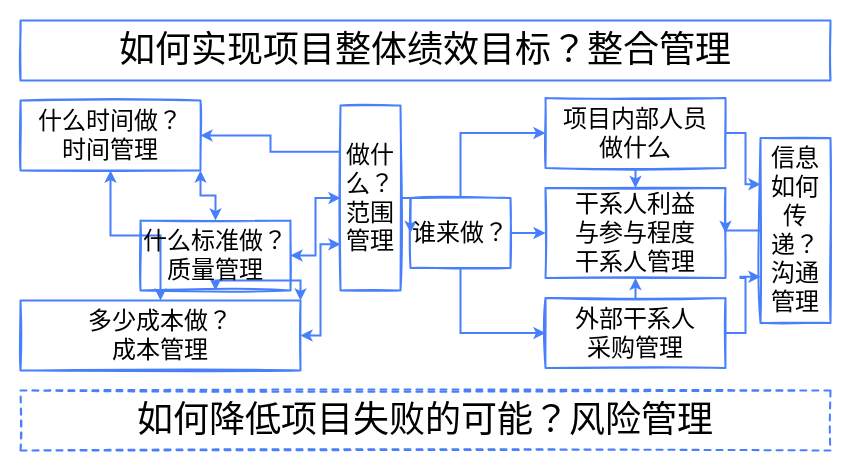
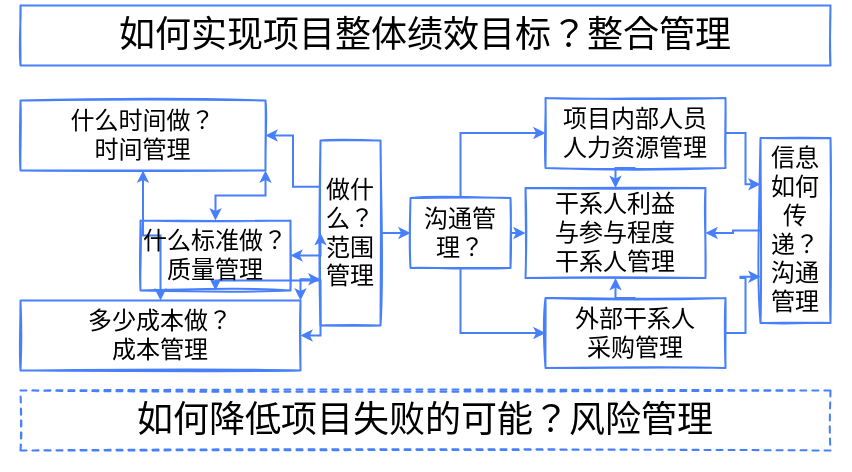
- <mxCell id="2" value="&lt;font style=&quot;font-size: 36px&quot;&gt;如何实现项目整体绩效目标？整合管理&lt;/font&gt;" style="rounded=0;whiteSpace=wrap;html=1;strokeColor=#487ffb;fontFamily=FZJingLeiS-R-GB;sketch=1;fillColor=none;strokeWidth=2;" parent="1" vertex="1"><mxGeometry x="20" y="20" width="810" height="60" as="geometry" /></mxCell>
+ <mxCell id="2" value="&lt;font style=&quot;font-size: 36px&quot;&gt;如何实现项目整体绩效目标？整合管理&lt;/font&gt;" style="rounded=0;whiteSpace=wrap;html=1;strokeColor=#487ffb;fontFamily=FZJingLeiS-R-GB;sketch=1;fillColor=none;strokeWidth=2;" parent="1" vertex="1"><mxGeometry x="20" y="5" width="810" height="60" as="geometry" /></mxCell>
- <mxCell id="21" value="&lt;span style=&quot;font-size: 24px&quot;&gt;项目内部人员&lt;br&gt;做什么&lt;br&gt;&lt;/span&gt;" style="rounded=0;whiteSpace=wrap;html=1;strokeColor=#487ffb;fontFamily=FZJingLeiS-R-GB;sketch=1;fillColor=none;strokeWidth=2;" parent="1" vertex="1"><mxGeometry x="545" y="97.5" width="180" height="70" as="geometry" /></mxCell>
+ <mxCell id="21" value="&lt;span style=&quot;font-size: 24px&quot;&gt;项目内部人员&lt;br&gt;人力资源管理&lt;br&gt;&lt;/span&gt;" style="rounded=0;whiteSpace=wrap;html=1;strokeColor=#487ffb;fontFamily=FZJingLeiS-R-GB;sketch=1;fillColor=none;strokeWidth=2;" parent="1" vertex="1"><mxGeometry x="545" y="97.5" width="180" height="70" as="geometry" /></mxCell>
- <mxCell id="7" value="&lt;span style=&quot;font-size: 24px&quot;&gt;什么时间做？&lt;br&gt;时间管理&lt;br&gt;&lt;/span&gt;" style="rounded=0;whiteSpace=wrap;html=1;strokeColor=#487ffb;fontFamily=FZJingLeiS-R-GB;sketch=1;fillColor=none;strokeWidth=2;" parent="1" vertex="1"><mxGeometry x="20" y="100" width="180" height="70" as="geometry" /></mxCell>
+ <mxCell id="7" value="&lt;span style=&quot;font-size: 24px&quot;&gt;什么时间做？&lt;br&gt;时间管理&lt;br&gt;&lt;/span&gt;" style="rounded=0;whiteSpace=wrap;html=1;strokeColor=#487ffb;fontFamily=FZJingLeiS-R-GB;sketch=1;fillColor=none;strokeWidth=2;" parent="1" vertex="1"><mxGeometry x="20" y="100" width="245" height="70" as="geometry" /></mxCell>
- <mxCell id="14" value="&lt;span style=&quot;font-size: 24px&quot;&gt;做什么？范围管理&lt;br&gt;&lt;/span&gt;" style="rounded=0;whiteSpace=wrap;html=1;strokeColor=#487ffb;fontFamily=FZJingLeiS-R-GB;sketch=1;fillColor=none;horizontal=1;verticalAlign=middle;strokeWidth=2;" parent="1" vertex="1"><mxGeometry x="340" y="105" width="60" height="185" as="geometry" /></mxCell>
+ <mxCell id="14" value="&lt;span style=&quot;font-size: 24px&quot;&gt;做什么？范围管理&lt;br&gt;&lt;/span&gt;" style="rounded=0;whiteSpace=wrap;html=1;strokeColor=#487ffb;fontFamily=FZJingLeiS-R-GB;sketch=1;fillColor=none;horizontal=1;verticalAlign=middle;strokeWidth=2;" parent="1" vertex="1"><mxGeometry x="320" y="140" width="60" height="185" as="geometry" /></mxCell>
- <mxCell id="25" value="&lt;span style=&quot;font-size: 24px&quot;&gt;干系人利益&lt;br&gt;与参与程度&lt;br&gt;干系人管理&lt;br&gt;&lt;/span&gt;" style="rounded=0;whiteSpace=wrap;html=1;strokeColor=#487ffb;fontFamily=FZJingLeiS-R-GB;sketch=1;fillColor=none;strokeWidth=2;" parent="1" vertex="1"><mxGeometry x="545" y="187.5" width="180" height="90" as="geometry" /></mxCell>
+ <mxCell id="25" value="&lt;span style=&quot;font-size: 24px&quot;&gt;干系人利益&lt;br&gt;与参与程度&lt;br&gt;干系人管理&lt;br&gt;&lt;/span&gt;" style="rounded=0;whiteSpace=wrap;html=1;strokeColor=#487ffb;fontFamily=FZJingLeiS-R-GB;sketch=1;fillColor=none;strokeWidth=2;" parent="1" vertex="1"><mxGeometry x="525" y="187.5" width="180" height="90" as="geometry" /></mxCell>
- <mxCell id="18" value="&lt;span style=&quot;font-size: 24px&quot;&gt;谁来做？&lt;br&gt;&lt;/span&gt;" style="rounded=0;whiteSpace=wrap;html=1;strokeColor=#487ffb;fontFamily=FZJingLeiS-R-GB;sketch=1;fillColor=none;strokeWidth=2;" parent="1" vertex="1"><mxGeometry x="410" y="197.5" width="100" height="70" as="geometry" /></mxCell>
+ <mxCell id="18" value="&lt;span style=&quot;font-size: 24px&quot;&gt;沟通管理？&lt;br&gt;&lt;/span&gt;" style="rounded=0;whiteSpace=wrap;html=1;strokeColor=#487ffb;fontFamily=FZJingLeiS-R-GB;sketch=1;fillColor=none;strokeWidth=2;" parent="1" vertex="1"><mxGeometry x="410" y="197.5" width="100" height="70" as="geometry" /></mxCell>
